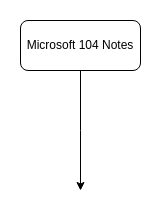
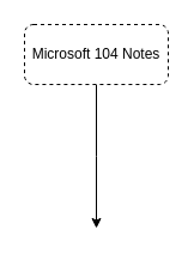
- <mxCell id="3" value="Microsoft 104 Notes" style="rounded=1;whiteSpace=wrap;html=1;" vertex="1" parent="1"><mxGeometry x="20" y="20" width="120" height="50" as="geometry" /></mxCell>
+ <mxCell id="3" value="Microsoft 104 Notes" style="rounded=1;whiteSpace=wrap;html=1;dashed=1;" vertex="1" parent="1"><mxGeometry x="20" y="20" width="120" height="50" as="geometry" /></mxCell>
